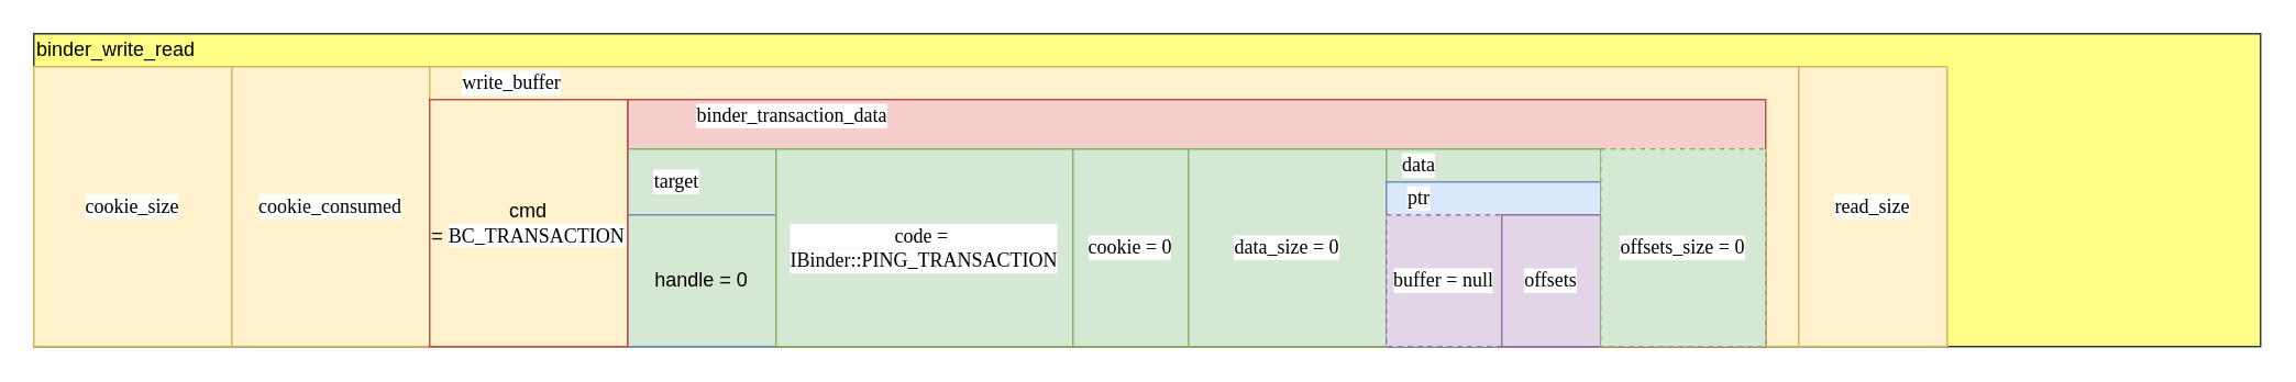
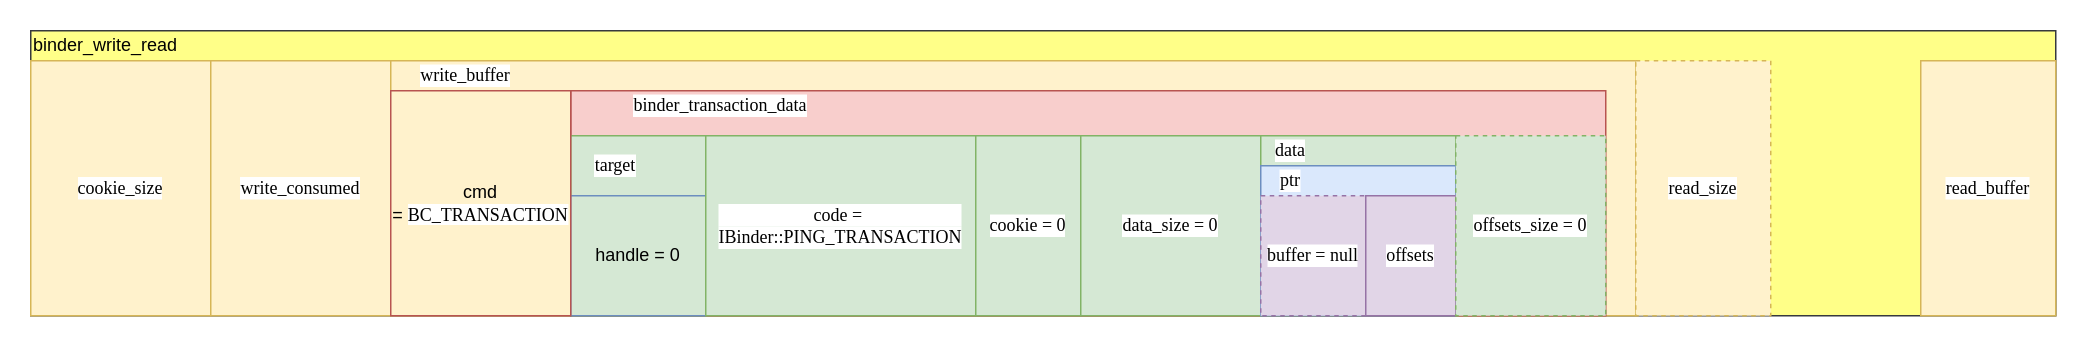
- <mxCell id="5" value="&lt;p class=&quot;p1&quot; style=&quot;margin: 0px ; font-stretch: normal ; line-height: normal ; font-family: &amp;#34;menlo&amp;#34; ; background-color: rgb(255 , 255 , 255)&quot;&gt;cookie_consumed&lt;/p&gt;" style="rounded=0;whiteSpace=wrap;html=1;fillColor=#fff2cc;strokeColor=#d6b656;" parent="1" vertex="1"><mxGeometry x="140" y="40" width="120" height="170" as="geometry" /></mxCell>
+ <mxCell id="5" value="&lt;p class=&quot;p1&quot; style=&quot;margin: 0px ; font-stretch: normal ; line-height: normal ; font-family: &amp;#34;menlo&amp;#34; ; background-color: rgb(255 , 255 , 255)&quot;&gt;write_consumed&lt;/p&gt;" style="rounded=0;whiteSpace=wrap;html=1;fillColor=#fff2cc;strokeColor=#d6b656;" parent="1" vertex="1"><mxGeometry x="140" y="40" width="120" height="170" as="geometry" /></mxCell>
- <mxCell id="23" value="&lt;p class=&quot;p1&quot; style=&quot;margin: 0px ; font-stretch: normal ; line-height: normal ; font-family: &amp;#34;menlo&amp;#34; ; background-color: rgb(255 , 255 , 255)&quot;&gt;read_size&lt;/p&gt;" style="rounded=0;whiteSpace=wrap;html=1;fillColor=#fff2cc;strokeColor=#d6b656;" parent="1" vertex="1"><mxGeometry x="1090" y="40" width="90" height="170" as="geometry" /></mxCell>
+ <mxCell id="23" value="&lt;p class=&quot;p1&quot; style=&quot;margin: 0px ; font-stretch: normal ; line-height: normal ; font-family: &amp;#34;menlo&amp;#34; ; background-color: rgb(255 , 255 , 255)&quot;&gt;read_size&lt;/p&gt;" style="rounded=0;whiteSpace=wrap;html=1;fillColor=#fff2cc;strokeColor=#d6b656;dashed=1;" parent="1" vertex="1"><mxGeometry x="1090" y="40" width="90" height="170" as="geometry" /></mxCell>
+ <mxCell id="24" value="&lt;p class=&quot;p1&quot; style=&quot;margin: 0px ; font-stretch: normal ; line-height: normal ; font-family: &amp;#34;menlo&amp;#34; ; background-color: rgb(255 , 255 , 255)&quot;&gt;read_buffer&lt;/p&gt;" style="rounded=0;whiteSpace=wrap;html=1;fillColor=#fff2cc;strokeColor=#d6b656;" parent="1" vertex="1"><mxGeometry x="1280" y="40" width="90" height="170" as="geometry" /></mxCell>
